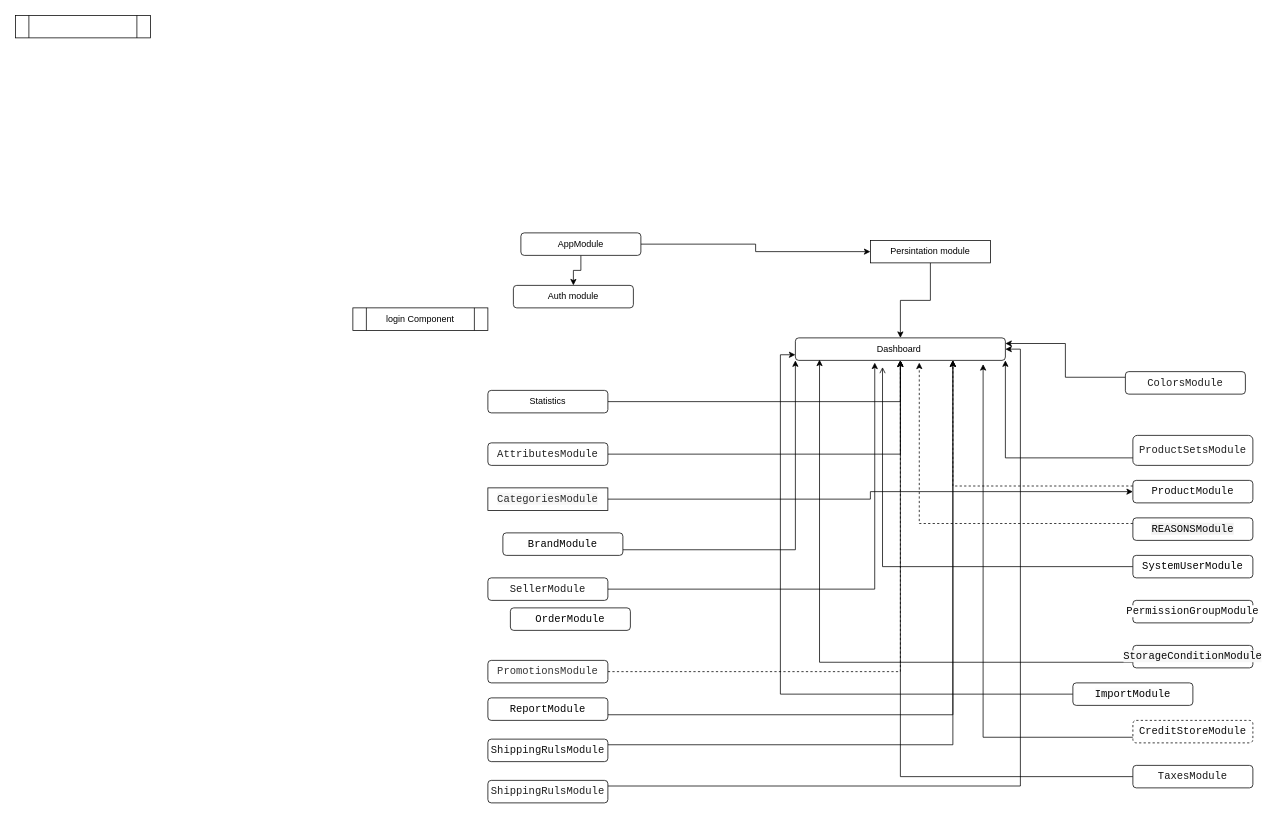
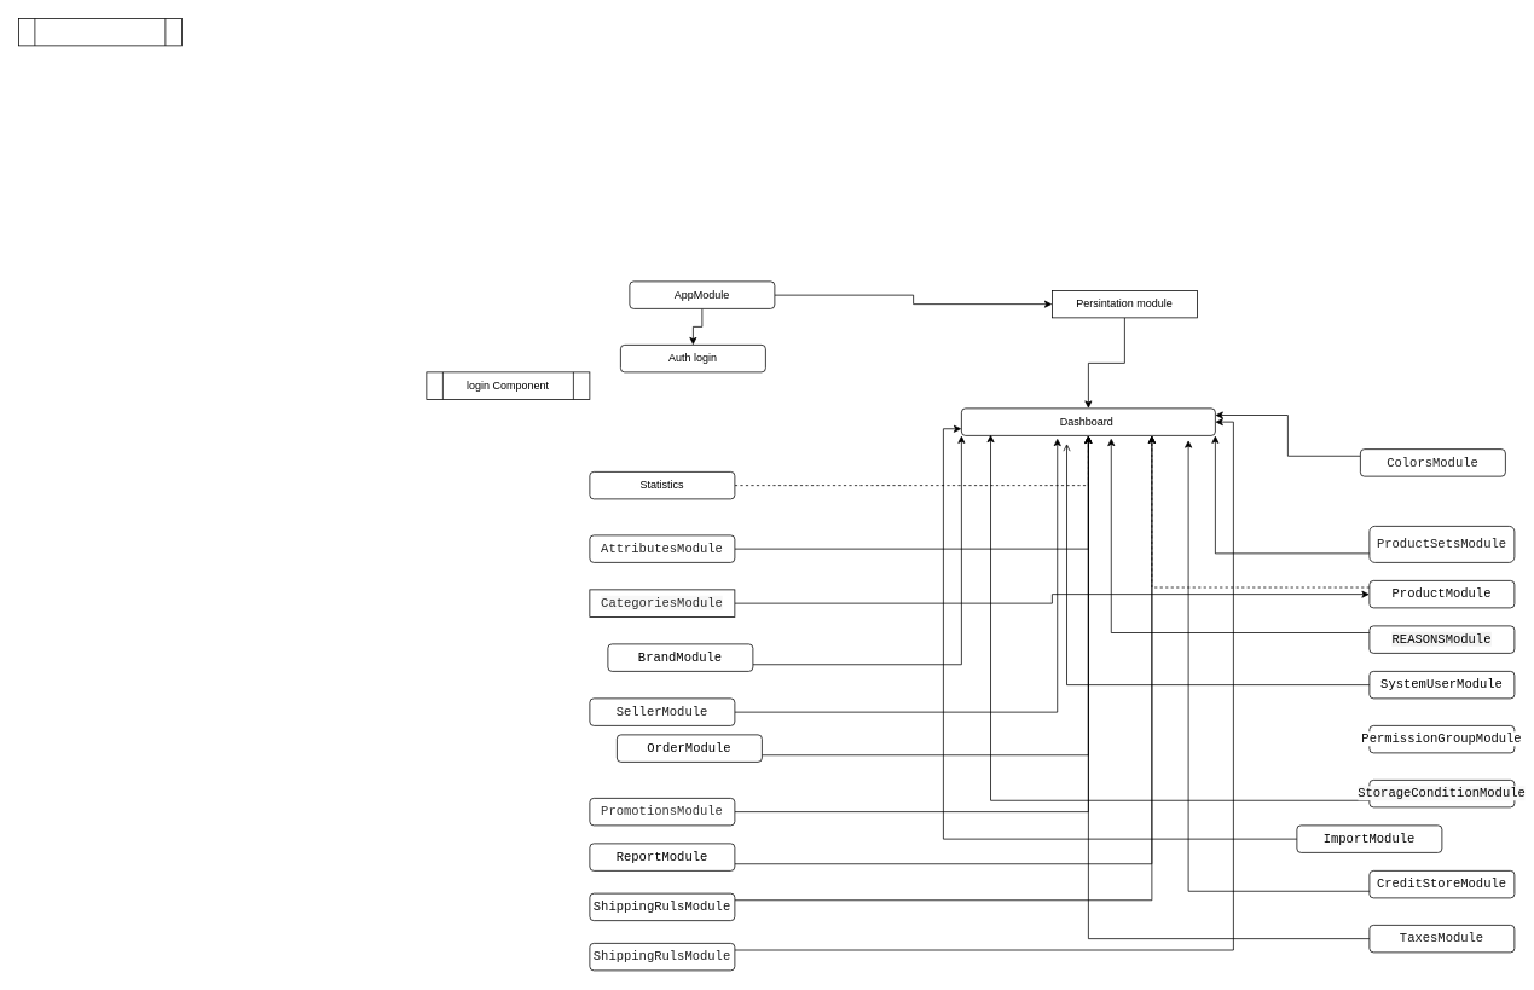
- <mxCell id="7" value="Auth module" style="rounded=1;whiteSpace=wrap;html=1;" parent="1" vertex="1"><mxGeometry x="684" width="160" height="30" as="geometry" y="380" /></mxCell>
+ <mxCell id="7" value="Auth login" style="rounded=1;whiteSpace=wrap;html=1;" parent="1" vertex="1"><mxGeometry x="684" width="160" height="30" as="geometry" y="380" /></mxCell>
- <mxCell id="11" style="edgeStyle=orthogonalEdgeStyle;rounded=0;orthogonalLoop=1;jettySize=auto;html=1;exitX=1;exitY=0.5;exitDx=0;exitDy=0;entryX=0.5;entryY=1;entryDx=0;entryDy=0;" edge="1" parent="1" source="12" target="21"><mxGeometry relative="1" as="geometry" /></mxCell>
+ <mxCell id="11" style="edgeStyle=orthogonalEdgeStyle;rounded=0;orthogonalLoop=1;jettySize=auto;html=1;exitX=1;exitY=0.5;exitDx=0;exitDy=0;entryX=0.5;entryY=1;entryDx=0;entryDy=0;dashed=1;" edge="1" parent="1" source="12" target="21"><mxGeometry relative="1" as="geometry" /></mxCell>
- <mxCell id="25" style="edgeStyle=orthogonalEdgeStyle;rounded=0;orthogonalLoop=1;jettySize=auto;html=1;exitX=0;exitY=0.25;exitDx=0;exitDy=0;entryX=0.59;entryY=1.1;entryDx=0;entryDy=0;entryPerimeter=0;dashed=1;" edge="1" parent="1" source="26" target="21"><mxGeometry relative="1" as="geometry" /></mxCell>
+ <mxCell id="25" style="edgeStyle=orthogonalEdgeStyle;rounded=0;orthogonalLoop=1;jettySize=auto;html=1;exitX=0;exitY=0.25;exitDx=0;exitDy=0;entryX=0.59;entryY=1.1;entryDx=0;entryDy=0;entryPerimeter=0;" edge="1" parent="1" source="26" target="21"><mxGeometry relative="1" as="geometry" /></mxCell>
+ <mxCell id="31" style="edgeStyle=orthogonalEdgeStyle;rounded=0;orthogonalLoop=1;jettySize=auto;html=1;exitX=1;exitY=0.75;exitDx=0;exitDy=0;entryX=0.5;entryY=1;entryDx=0;entryDy=0;" edge="1" parent="1" source="32" target="21"><mxGeometry relative="1" as="geometry" /></mxCell>
- <mxCell id="40" style="edgeStyle=orthogonalEdgeStyle;rounded=0;orthogonalLoop=1;jettySize=auto;html=1;exitX=1;exitY=0.5;exitDx=0;exitDy=0;entryX=0.5;entryY=1;entryDx=0;entryDy=0;dashed=1;" edge="1" parent="1" source="41" target="21"><mxGeometry relative="1" as="geometry" /></mxCell>
+ <mxCell id="40" style="edgeStyle=orthogonalEdgeStyle;rounded=0;orthogonalLoop=1;jettySize=auto;html=1;exitX=1;exitY=0.5;exitDx=0;exitDy=0;entryX=0.5;entryY=1;entryDx=0;entryDy=0;" edge="1" parent="1" source="41" target="21"><mxGeometry relative="1" as="geometry" /></mxCell>
- <mxCell id="43" value="&lt;div style=&quot;font-family: Consolas, &amp;quot;Courier New&amp;quot;, monospace; font-size: 14px; line-height: 19px;&quot;&gt;&lt;div style=&quot;line-height: 19px;&quot;&gt;&lt;div style=&quot;line-height: 19px;&quot;&gt;&lt;font style=&quot;&quot; color=&quot;#0f0f0f&quot;&gt;CreditStoreModule&lt;/font&gt;&lt;/div&gt;&lt;/div&gt;&lt;/div&gt;" style="rounded=1;whiteSpace=wrap;html=1;dashed=1;" vertex="1" parent="1"><mxGeometry x="1510" y="960" width="160" height="30" as="geometry" /></mxCell>
+ <mxCell id="43" value="&lt;div style=&quot;font-family: Consolas, &amp;quot;Courier New&amp;quot;, monospace; font-size: 14px; line-height: 19px;&quot;&gt;&lt;div style=&quot;line-height: 19px;&quot;&gt;&lt;div style=&quot;line-height: 19px;&quot;&gt;&lt;font style=&quot;&quot; color=&quot;#0f0f0f&quot;&gt;CreditStoreModule&lt;/font&gt;&lt;/div&gt;&lt;/div&gt;&lt;/div&gt;" style="rounded=1;whiteSpace=wrap;html=1;" vertex="1" parent="1"><mxGeometry x="1510" y="960" width="160" height="30" as="geometry" /></mxCell>
